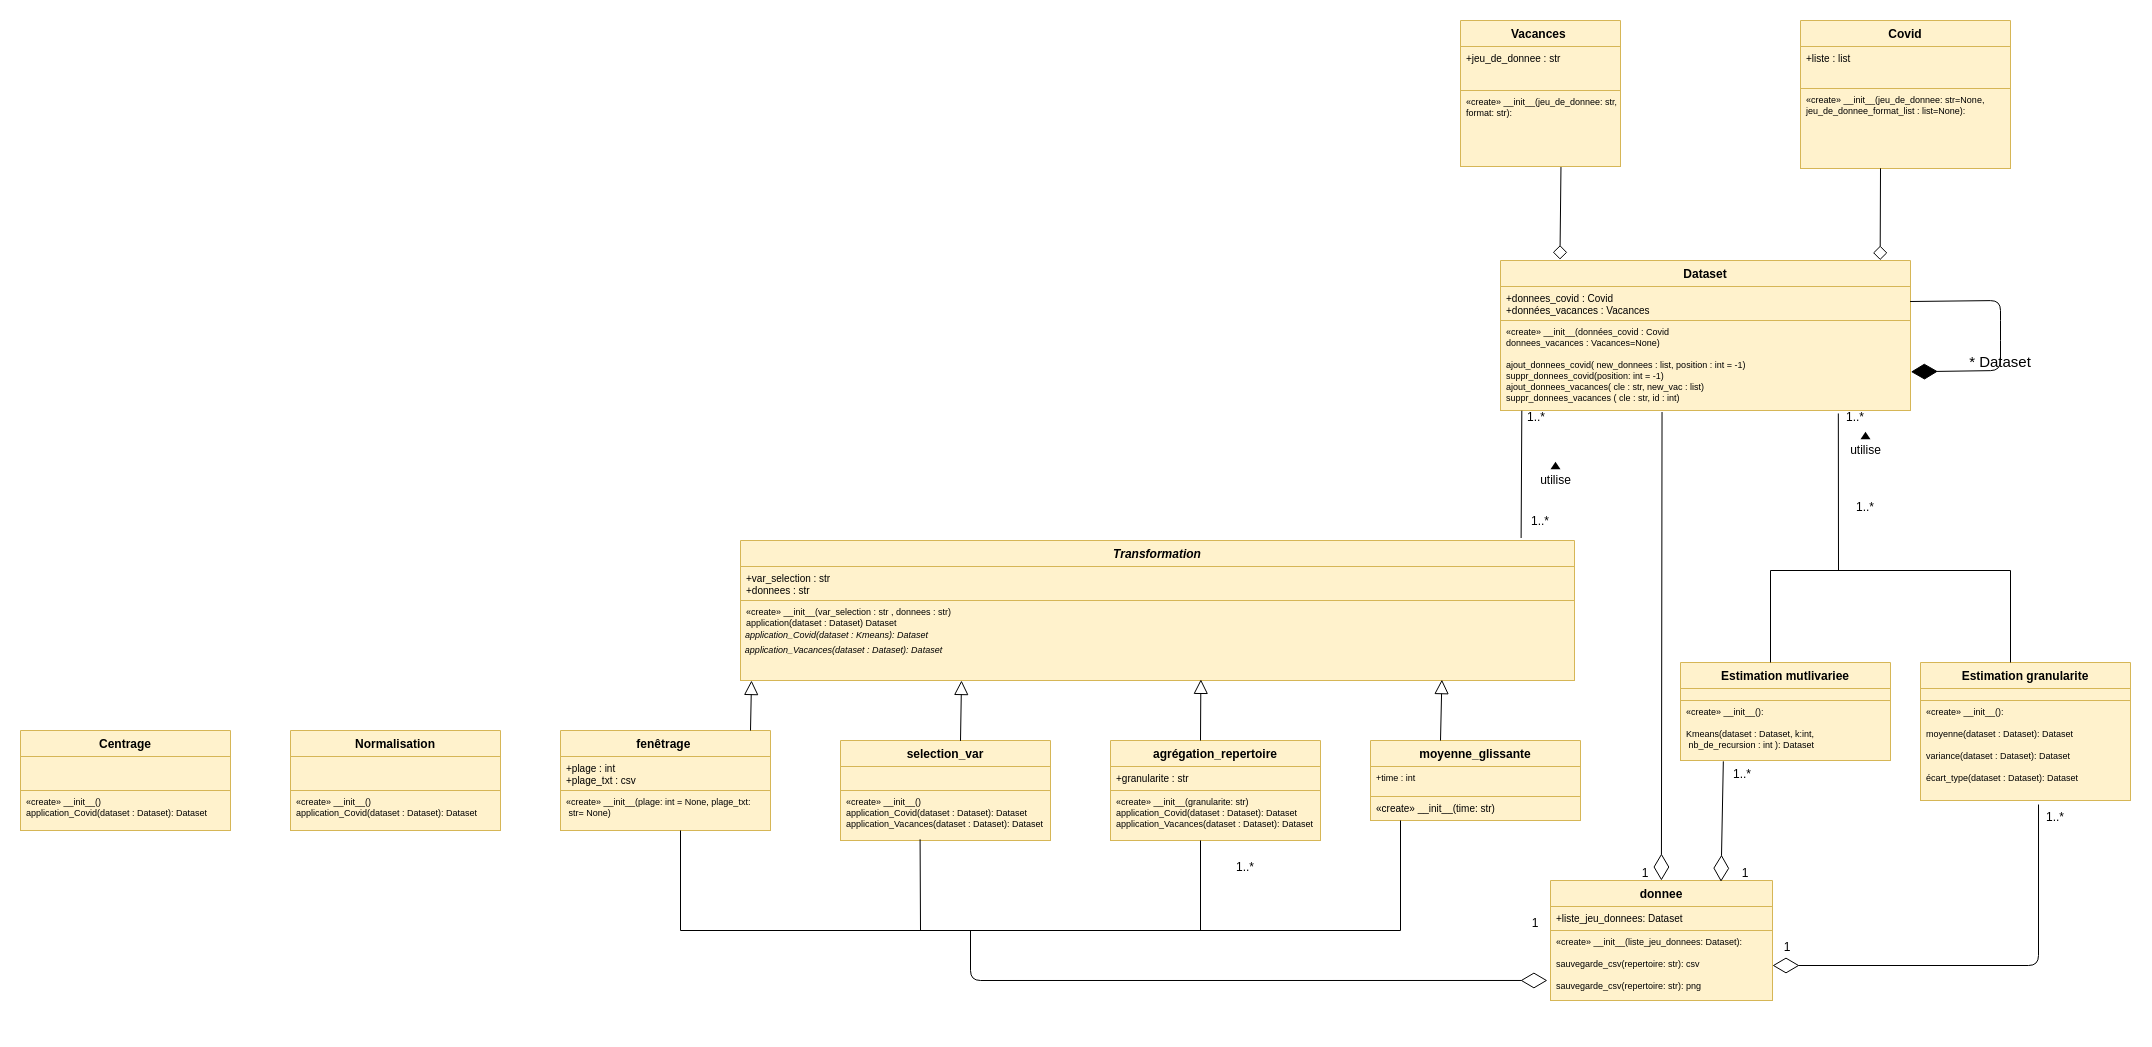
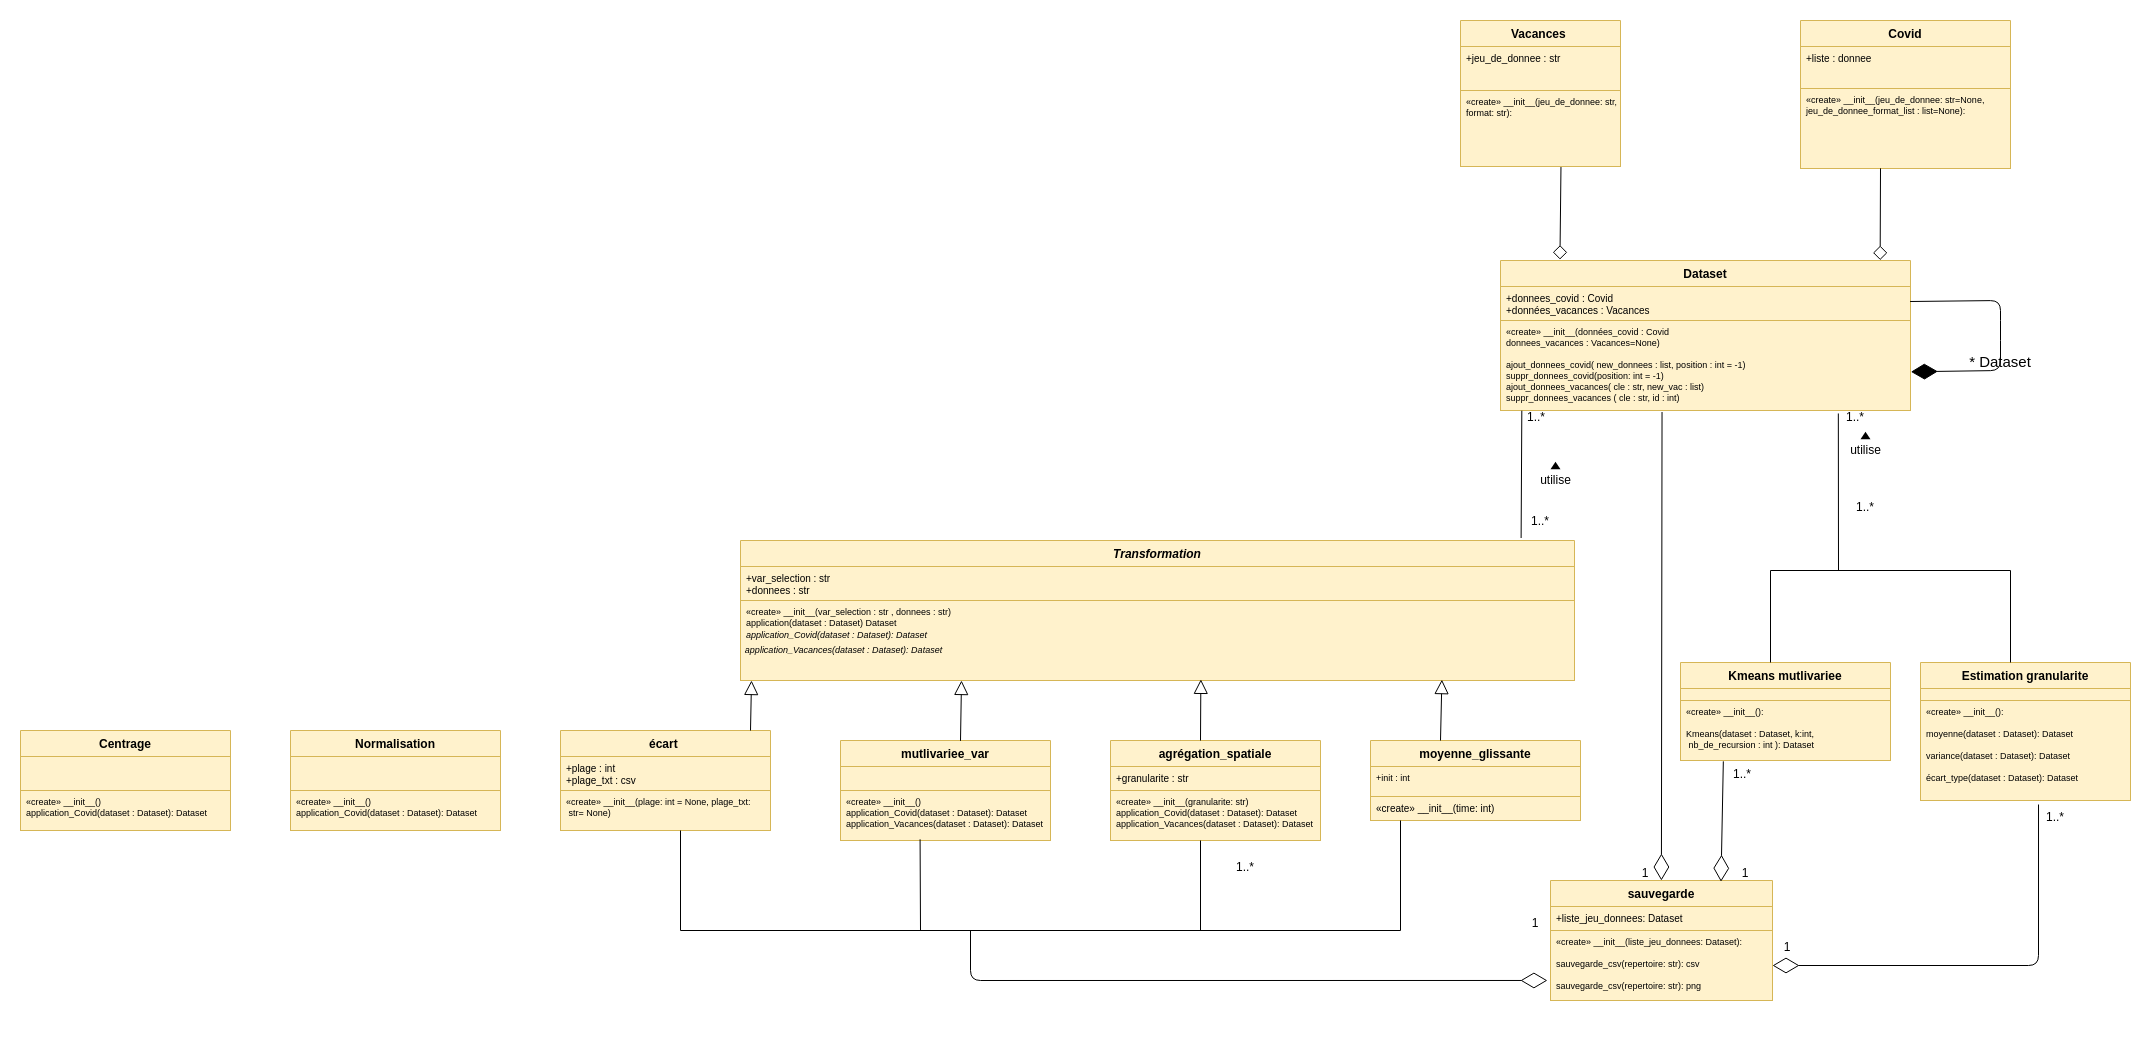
- <mxCell id="8" value="+liste : list&#10;" style="text;strokeColor=#d6b656;fillColor=#fff2cc;align=left;verticalAlign=top;spacingLeft=4;spacingRight=4;overflow=hidden;rotatable=0;points=[[0,0.5],[1,0.5]];portConstraint=eastwest;fontSize=10;" parent="7" vertex="1"><mxGeometry y="26" width="210" height="54" as="geometry" /></mxCell>
+ <mxCell id="8" value="+liste : donnee&#10;" style="text;strokeColor=#d6b656;fillColor=#fff2cc;align=left;verticalAlign=top;spacingLeft=4;spacingRight=4;overflow=hidden;rotatable=0;points=[[0,0.5],[1,0.5]];portConstraint=eastwest;fontSize=10;" parent="7" vertex="1"><mxGeometry y="26" width="210" height="54" as="geometry" /></mxCell>
- <mxCell id="87" value="&lt;font style=&quot;font-size: 9px&quot;&gt;&lt;i&gt;application_Covid(dataset : Kmeans): Dataset&lt;/i&gt;&lt;/font&gt;" style="text;html=1;align=center;verticalAlign=middle;resizable=0;points=[];autosize=1;strokeColor=none;" vertex="1" parent="1"><mxGeometry x="736" y="624" width="200" height="20" as="geometry" /></mxCell>
+ <mxCell id="87" value="&lt;font style=&quot;font-size: 9px&quot;&gt;&lt;i&gt;application_Covid(dataset : Dataset): Dataset&lt;/i&gt;&lt;/font&gt;" style="text;html=1;align=center;verticalAlign=middle;resizable=0;points=[];autosize=1;strokeColor=none;" vertex="1" parent="1"><mxGeometry x="736" y="624" width="200" height="20" as="geometry" /></mxCell>
- <mxCell id="19" value="Estimation mutlivariee" style="swimlane;fontStyle=1;align=center;verticalAlign=top;childLayout=stackLayout;horizontal=1;startSize=26;horizontalStack=0;resizeParent=1;resizeParentMax=0;resizeLast=0;collapsible=1;marginBottom=0;strokeColor=#d6b656;fillColor=#fff2cc;" parent="1" vertex="1"><mxGeometry x="1680" y="662" width="210" height="48" as="geometry" /></mxCell>
+ <mxCell id="19" value="Kmeans mutlivariee" style="swimlane;fontStyle=1;align=center;verticalAlign=top;childLayout=stackLayout;horizontal=1;startSize=26;horizontalStack=0;resizeParent=1;resizeParentMax=0;resizeLast=0;collapsible=1;marginBottom=0;strokeColor=#d6b656;fillColor=#fff2cc;" parent="1" vertex="1"><mxGeometry x="1680" y="662" width="210" height="48" as="geometry" /></mxCell>
- <mxCell id="43" value="fenêtrage " style="swimlane;fontStyle=1;align=center;verticalAlign=top;childLayout=stackLayout;horizontal=1;startSize=26;horizontalStack=0;resizeParent=1;resizeParentMax=0;resizeLast=0;collapsible=1;marginBottom=0;strokeColor=#d6b656;fillColor=#fff2cc;" parent="1" vertex="1"><mxGeometry x="560" y="730" width="210" height="100" as="geometry" /></mxCell>
+ <mxCell id="43" value="écart " style="swimlane;fontStyle=1;align=center;verticalAlign=top;childLayout=stackLayout;horizontal=1;startSize=26;horizontalStack=0;resizeParent=1;resizeParentMax=0;resizeLast=0;collapsible=1;marginBottom=0;strokeColor=#d6b656;fillColor=#fff2cc;" parent="1" vertex="1"><mxGeometry x="560" y="730" width="210" height="100" as="geometry" /></mxCell>
- <mxCell id="46" value="selection_var" style="swimlane;fontStyle=1;align=center;verticalAlign=top;childLayout=stackLayout;horizontal=1;startSize=26;horizontalStack=0;resizeParent=1;resizeParentMax=0;resizeLast=0;collapsible=1;marginBottom=0;strokeColor=#d6b656;fillColor=#fff2cc;" parent="1" vertex="1"><mxGeometry x="840" y="740" width="210" height="60" as="geometry" /></mxCell>
+ <mxCell id="46" value="mutlivariee_var" style="swimlane;fontStyle=1;align=center;verticalAlign=top;childLayout=stackLayout;horizontal=1;startSize=26;horizontalStack=0;resizeParent=1;resizeParentMax=0;resizeLast=0;collapsible=1;marginBottom=0;strokeColor=#d6b656;fillColor=#fff2cc;" parent="1" vertex="1"><mxGeometry x="840" y="740" width="210" height="60" as="geometry" /></mxCell>
- <mxCell id="50" value="agrégation_repertoire" style="swimlane;fontStyle=1;align=center;verticalAlign=top;childLayout=stackLayout;horizontal=1;startSize=26;horizontalStack=0;resizeParent=1;resizeParentMax=0;resizeLast=0;collapsible=1;marginBottom=0;strokeColor=#d6b656;fillColor=#fff2cc;" parent="1" vertex="1"><mxGeometry x="1110" y="740" width="210" height="50" as="geometry" /></mxCell>
+ <mxCell id="50" value="agrégation_spatiale" style="swimlane;fontStyle=1;align=center;verticalAlign=top;childLayout=stackLayout;horizontal=1;startSize=26;horizontalStack=0;resizeParent=1;resizeParentMax=0;resizeLast=0;collapsible=1;marginBottom=0;strokeColor=#d6b656;fillColor=#fff2cc;" parent="1" vertex="1"><mxGeometry x="1110" y="740" width="210" height="50" as="geometry" /></mxCell>
- <mxCell id="53" value="+time : int" style="text;strokeColor=#d6b656;fillColor=#fff2cc;align=left;verticalAlign=top;spacingLeft=4;spacingRight=4;overflow=hidden;rotatable=0;points=[[0,0.5],[1,0.5]];portConstraint=eastwest;fontSize=9;" parent="52" vertex="1"><mxGeometry y="26" width="210" height="30" as="geometry" /></mxCell>
+ <mxCell id="53" value="+init : int" style="text;strokeColor=#d6b656;fillColor=#fff2cc;align=left;verticalAlign=top;spacingLeft=4;spacingRight=4;overflow=hidden;rotatable=0;points=[[0,0.5],[1,0.5]];portConstraint=eastwest;fontSize=9;" parent="52" vertex="1"><mxGeometry y="26" width="210" height="30" as="geometry" /></mxCell>
- <mxCell id="54" value="«create» __init__(time: str)&#10;" style="text;strokeColor=#d6b656;fillColor=#fff2cc;align=left;verticalAlign=top;spacingLeft=4;spacingRight=4;overflow=hidden;rotatable=0;points=[[0,0.5],[1,0.5]];portConstraint=eastwest;fontSize=10;" parent="52" vertex="1"><mxGeometry y="56" width="210" height="24" as="geometry" /></mxCell>
+ <mxCell id="54" value="«create» __init__(time: int)&#10;" style="text;strokeColor=#d6b656;fillColor=#fff2cc;align=left;verticalAlign=top;spacingLeft=4;spacingRight=4;overflow=hidden;rotatable=0;points=[[0,0.5],[1,0.5]];portConstraint=eastwest;fontSize=10;" parent="52" vertex="1"><mxGeometry y="56" width="210" height="24" as="geometry" /></mxCell>
- <mxCell id="27" value="donnee" style="swimlane;fontStyle=1;align=center;verticalAlign=top;childLayout=stackLayout;horizontal=1;startSize=26;horizontalStack=0;resizeParent=1;resizeParentMax=0;resizeLast=0;collapsible=1;marginBottom=0;strokeColor=#d6b656;fillColor=#fff2cc;" parent="1" vertex="1"><mxGeometry x="1550" y="880" width="222" height="58" as="geometry" /></mxCell>
+ <mxCell id="27" value="sauvegarde" style="swimlane;fontStyle=1;align=center;verticalAlign=top;childLayout=stackLayout;horizontal=1;startSize=26;horizontalStack=0;resizeParent=1;resizeParentMax=0;resizeLast=0;collapsible=1;marginBottom=0;strokeColor=#d6b656;fillColor=#fff2cc;" parent="1" vertex="1"><mxGeometry x="1550" y="880" width="222" height="58" as="geometry" /></mxCell>
